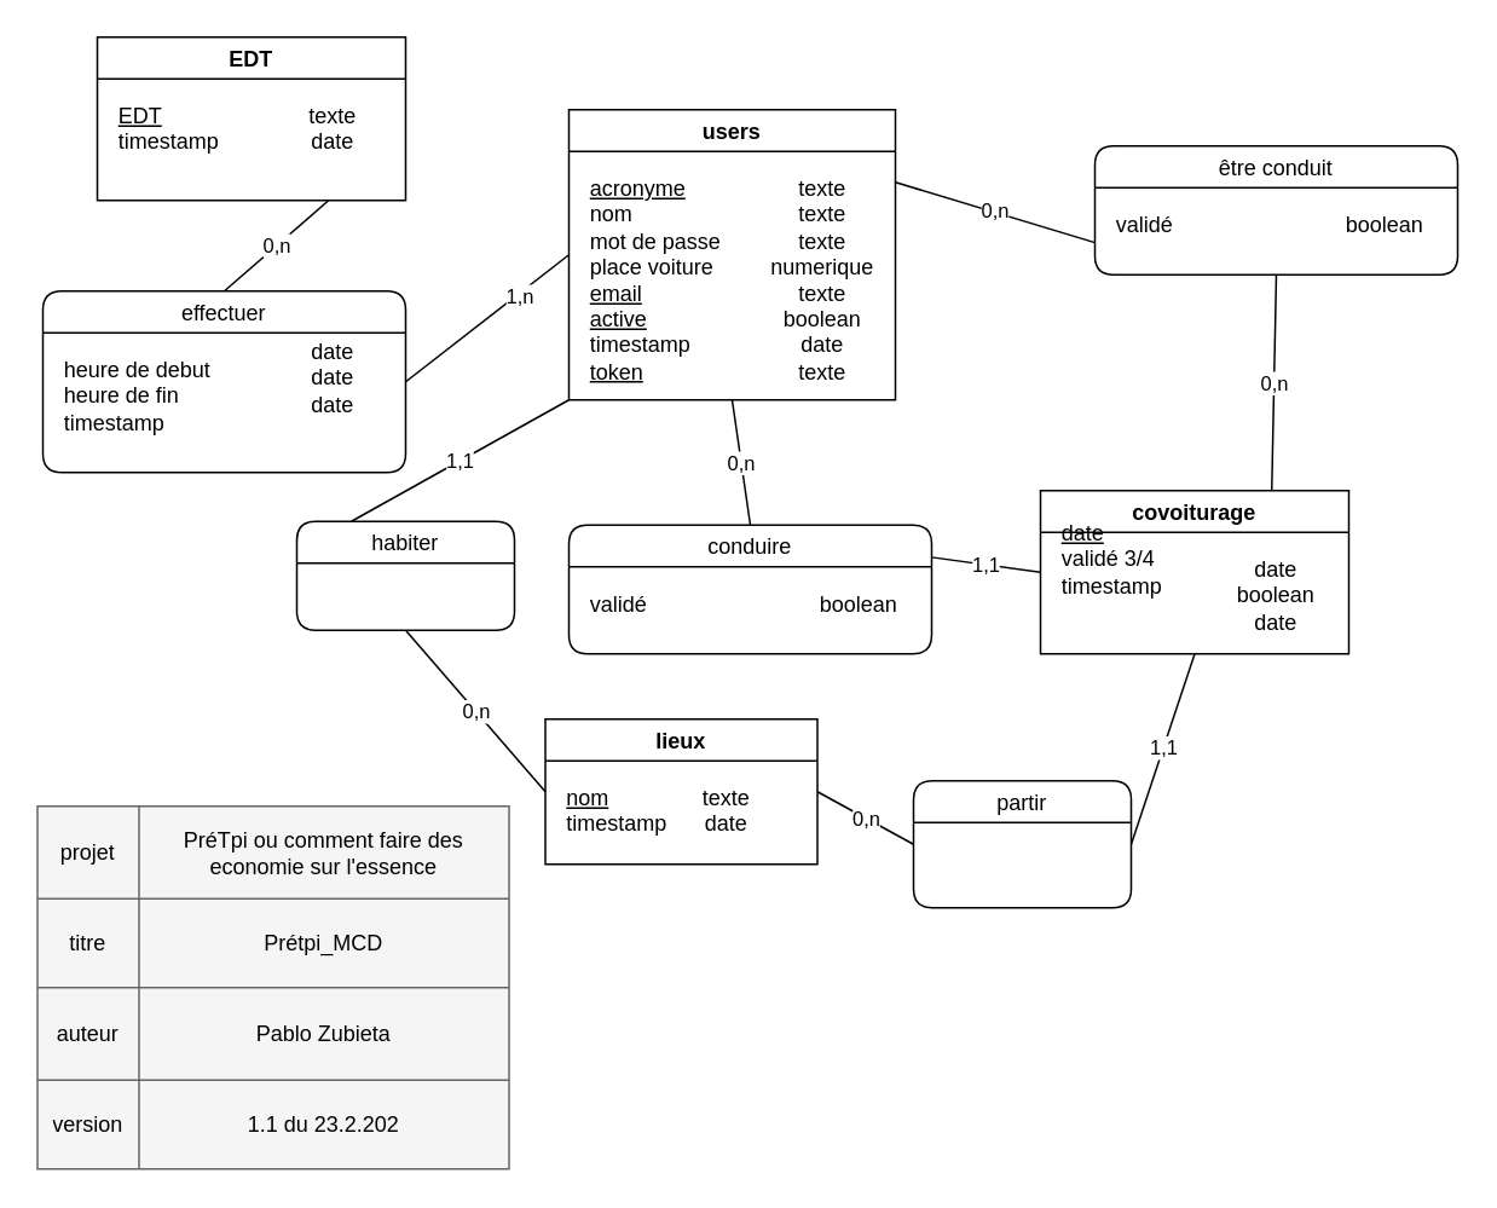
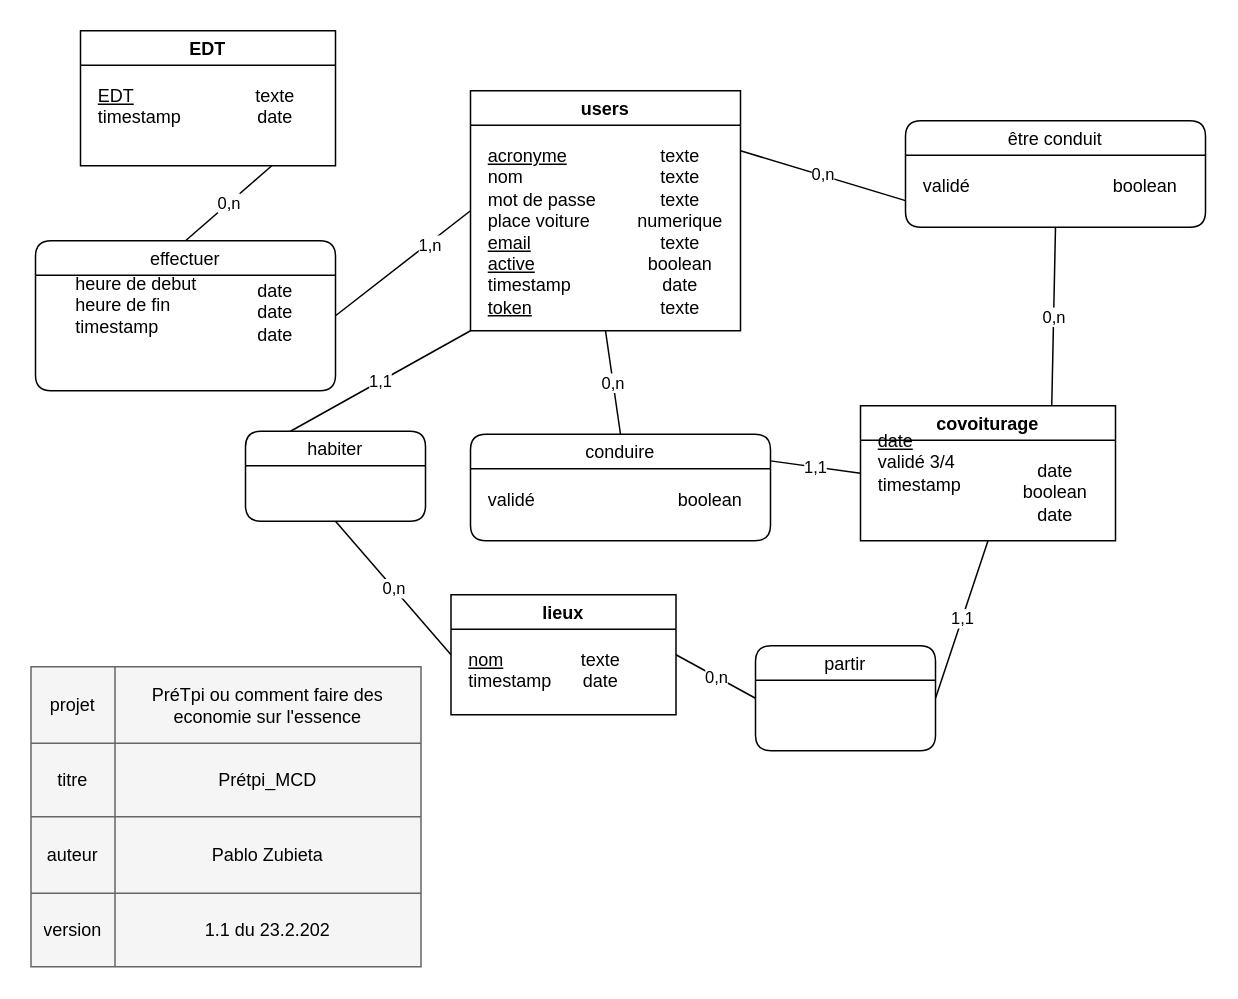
- <mxCell id="44" value="heure de debut&lt;br&gt;heure de fin&lt;br&gt;&lt;span style=&quot;border-color: var(--border-color);&quot;&gt;timestamp&lt;/span&gt;" style="text;html=1;strokeColor=none;fillColor=none;align=left;verticalAlign=top;whiteSpace=wrap;rounded=0;labelPosition=center;verticalLabelPosition=middle;" parent="43" vertex="1"><mxGeometry x="10" y="30" width="90" height="60" as="geometry" /></mxCell>
+ <mxCell id="44" value="heure de debut&lt;br&gt;heure de fin&lt;br&gt;&lt;span style=&quot;border-color: var(--border-color);&quot;&gt;timestamp&lt;/span&gt;" style="text;html=1;strokeColor=none;fillColor=none;align=left;verticalAlign=top;whiteSpace=wrap;rounded=0;labelPosition=center;verticalLabelPosition=middle;" parent="43" vertex="1"><mxGeometry x="25" y="15" width="90" height="60" as="geometry" /></mxCell>
